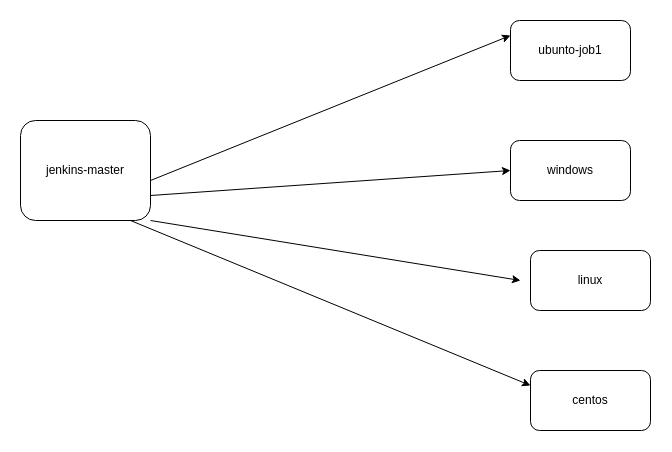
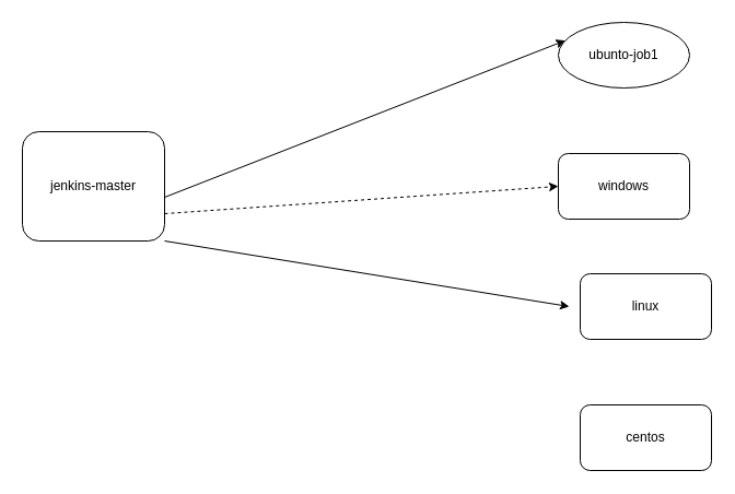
- <mxCell id="3" value="ubunto-job1" style="rounded=1;whiteSpace=wrap;html=1;" vertex="1" parent="1"><mxGeometry x="510" y="20" width="120" height="60" as="geometry" /></mxCell>
+ <mxCell id="3" value="ubunto-job1" style="ellipse;whiteSpace=wrap;html=1;" vertex="1" parent="1"><mxGeometry x="510" y="20" width="120" height="60" as="geometry" /></mxCell>
- <mxCell id="8" value="" style="endArrow=classic;html=1;exitX=1;exitY=0.75;exitDx=0;exitDy=0;entryX=0;entryY=0.5;entryDx=0;entryDy=0;" edge="1" parent="1" source="2" target="4"><mxGeometry width="50" height="50" relative="1" as="geometry"><mxPoint x="290" y="220" as="sourcePoint" /><mxPoint x="340" y="170" as="targetPoint" /></mxGeometry></mxCell>
+ <mxCell id="8" value="" style="endArrow=classic;html=1;exitX=1;exitY=0.75;exitDx=0;exitDy=0;entryX=0;entryY=0.5;entryDx=0;entryDy=0;dashed=1;" edge="1" parent="1" source="2" target="4"><mxGeometry width="50" height="50" relative="1" as="geometry"><mxPoint x="290" y="220" as="sourcePoint" /><mxPoint x="340" y="170" as="targetPoint" /></mxGeometry></mxCell>
- <mxCell id="10" value="" style="endArrow=classic;html=1;exitX=0.846;exitY=1;exitDx=0;exitDy=0;exitPerimeter=0;entryX=0;entryY=0.25;entryDx=0;entryDy=0;" edge="1" parent="1" source="2" target="6"><mxGeometry width="50" height="50" relative="1" as="geometry"><mxPoint x="140" y="290" as="sourcePoint" /><mxPoint x="190" y="240" as="targetPoint" /></mxGeometry></mxCell>
